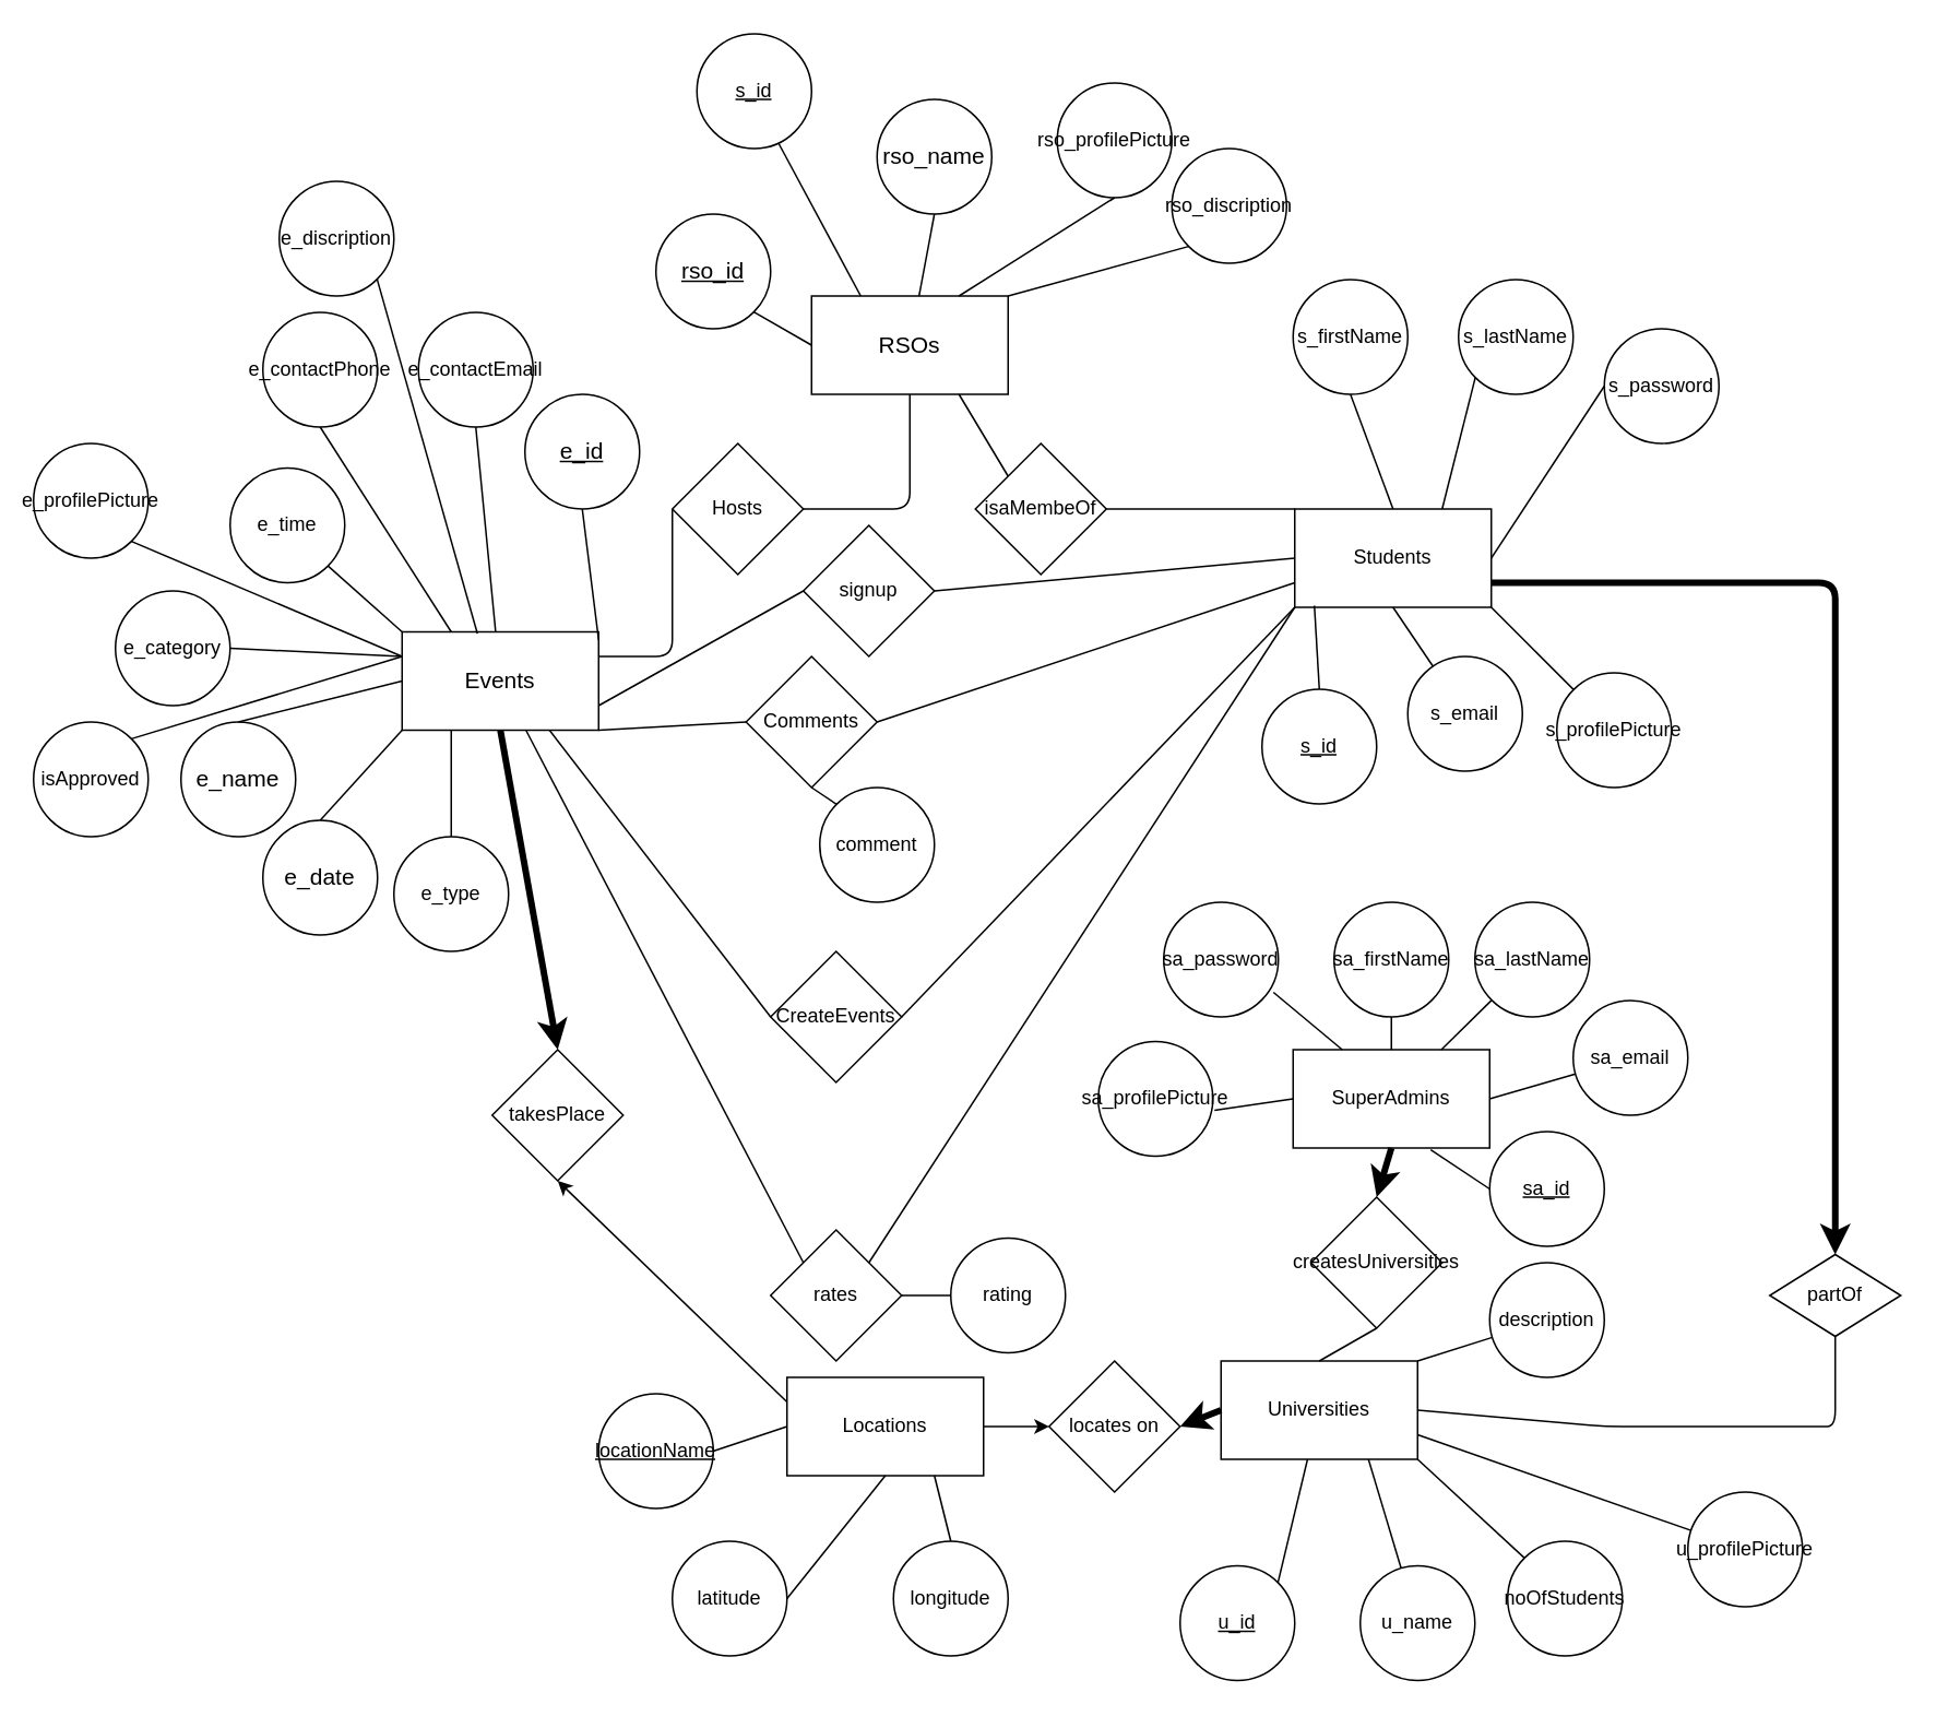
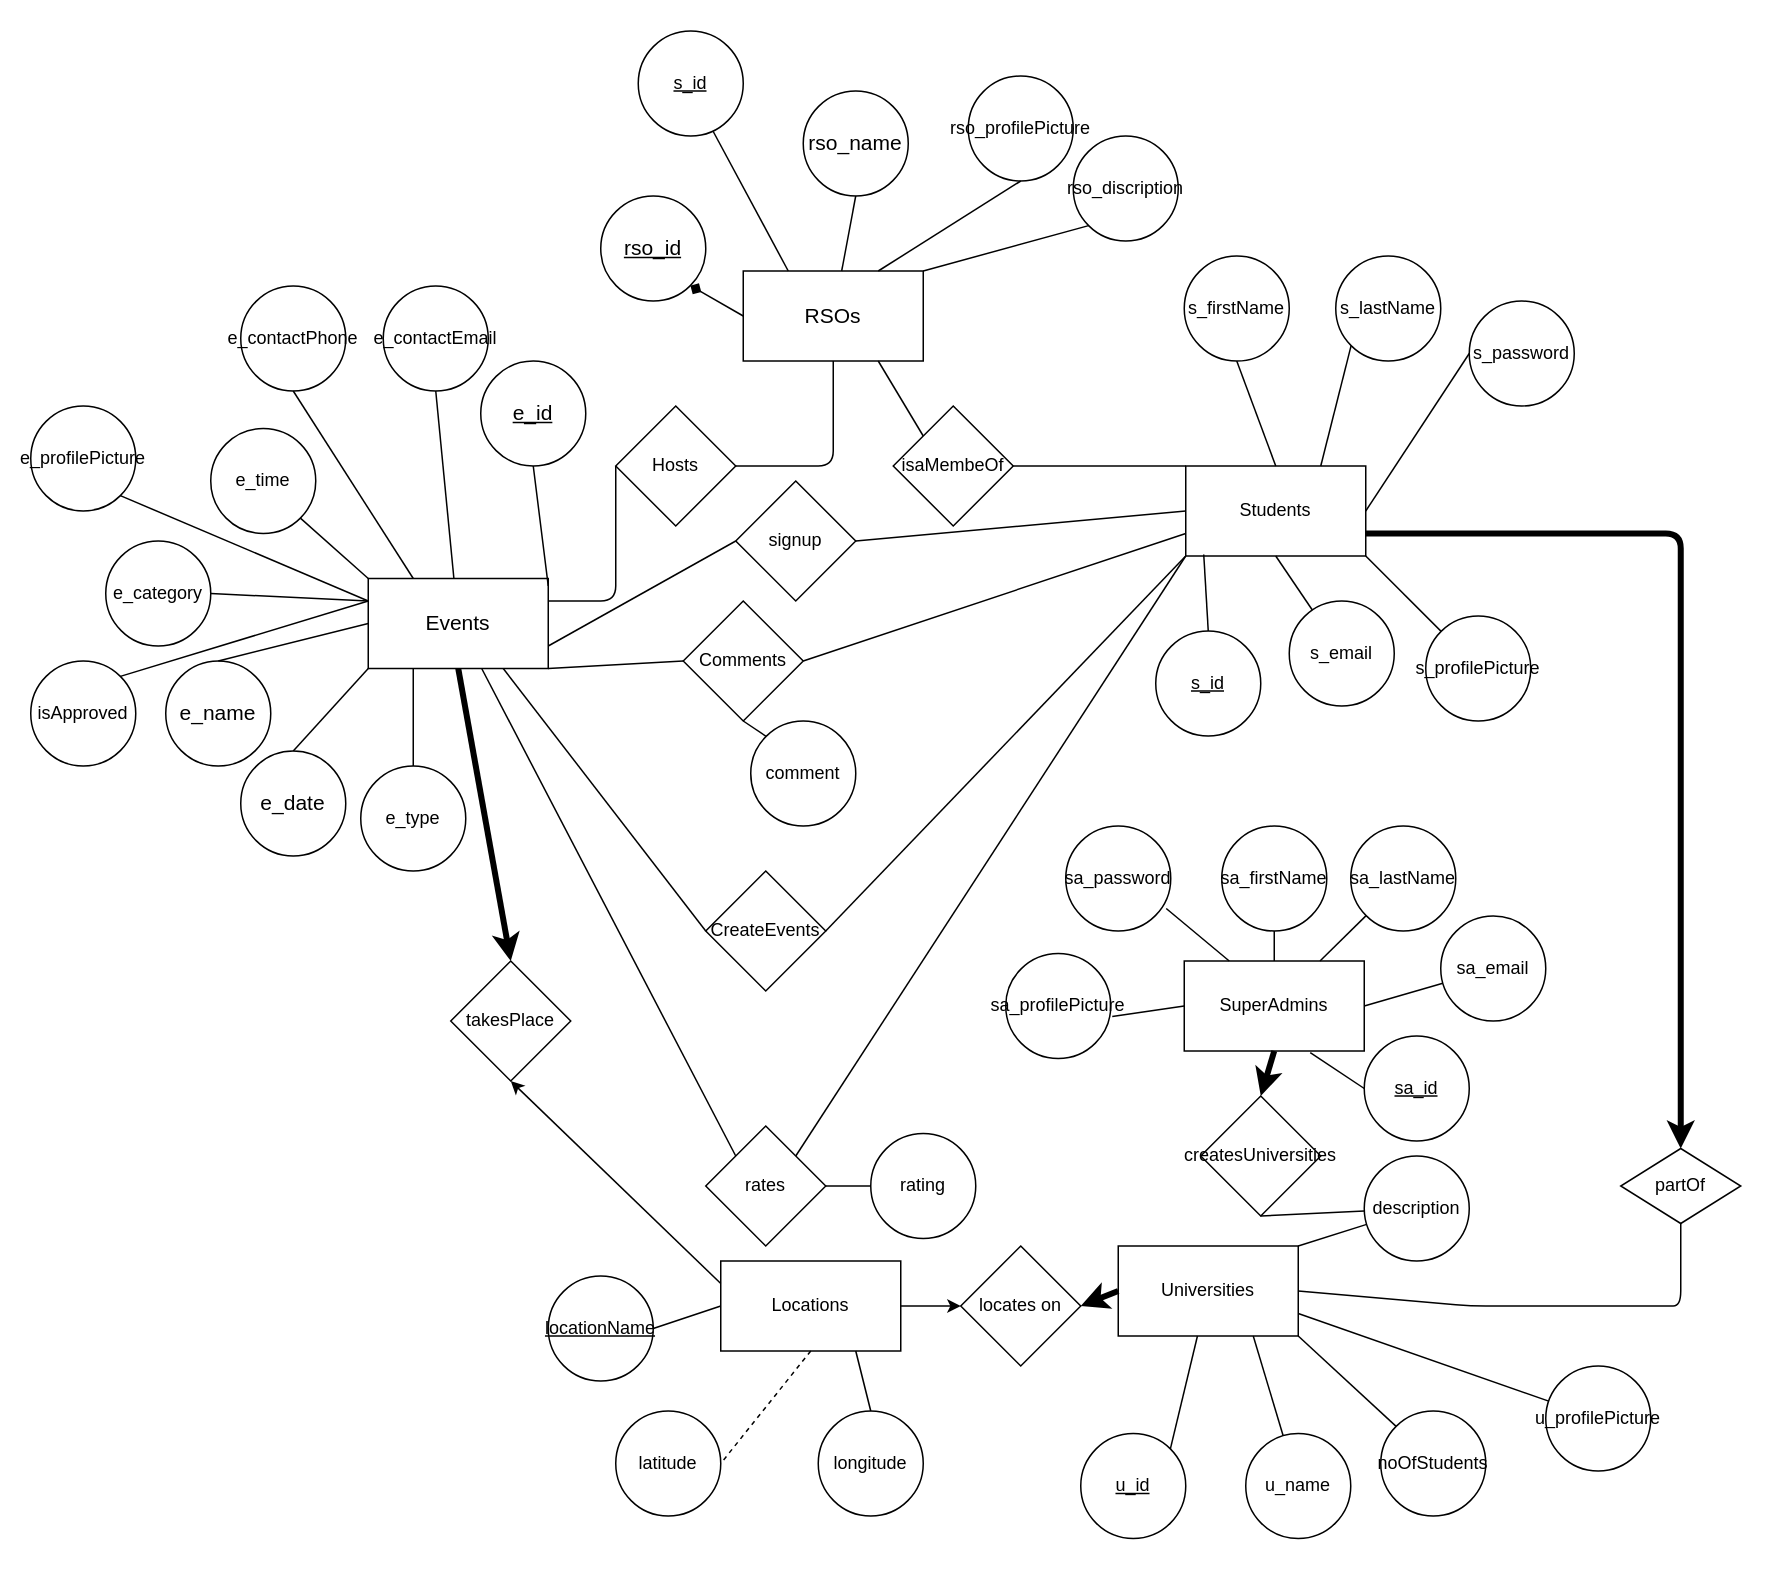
- <mxCell id="87" value="e_discription&lt;br&gt;" style="ellipse;whiteSpace=wrap;html=1;aspect=fixed;" parent="1" vertex="1"><mxGeometry x="170" y="110" width="70" height="70" as="geometry" /></mxCell>
- <mxCell id="50" value="" style="endArrow=none;html=1;entryX=1;entryY=1;entryDx=0;entryDy=0;exitX=0;exitY=0.5;exitDx=0;exitDy=0;" parent="1" source="15" target="16" edge="1"><mxGeometry width="50" height="50" relative="1" as="geometry"><mxPoint x="430" y="410" as="sourcePoint" /><mxPoint x="480" y="360" as="targetPoint" /></mxGeometry></mxCell>
+ <mxCell id="50" value="" style="endArrow=diamond;html=1;entryX=1;entryY=1;entryDx=0;entryDy=0;exitX=0;exitY=0.5;exitDx=0;exitDy=0;" parent="1" source="15" target="16" edge="1"><mxGeometry width="50" height="50" relative="1" as="geometry"><mxPoint x="430" y="410" as="sourcePoint" /><mxPoint x="480" y="360" as="targetPoint" /></mxGeometry></mxCell>
- <mxCell id="89" value="" style="endArrow=none;html=1;entryX=1;entryY=1;entryDx=0;entryDy=0;exitX=0.383;exitY=0.017;exitDx=0;exitDy=0;exitPerimeter=0;" parent="1" source="18" target="87" edge="1"><mxGeometry width="50" height="50" relative="1" as="geometry"><mxPoint x="275" y="115" as="sourcePoint" /><mxPoint x="325" y="65" as="targetPoint" /></mxGeometry></mxCell>
- <mxCell id="73" value="" style="endArrow=none;html=1;strokeWidth=1;entryX=0.5;entryY=0;entryDx=0;entryDy=0;exitX=0.5;exitY=1;exitDx=0;exitDy=0;" parent="1" source="38" target="2" edge="1"><mxGeometry width="50" height="50" relative="1" as="geometry"><mxPoint x="600" y="740" as="sourcePoint" /><mxPoint x="670" y="790" as="targetPoint" /></mxGeometry></mxCell>
+ <mxCell id="73" value="" style="endArrow=none;html=1;strokeWidth=1;exitX=0.5;exitY=1;exitDx=0;exitDy=0;" parent="1" source="38" target="9" edge="1"><mxGeometry width="50" height="50" relative="1" as="geometry"><mxPoint x="600" y="740" as="sourcePoint" /><mxPoint x="670" y="790" as="targetPoint" /></mxGeometry></mxCell>
- <mxCell id="43" value="" style="endArrow=none;html=1;exitX=0.5;exitY=1;exitDx=0;exitDy=0;entryX=1;entryY=0.5;entryDx=0;entryDy=0;" parent="1" source="3" target="5" edge="1"><mxGeometry width="50" height="50" relative="1" as="geometry"><mxPoint x="545" y="980" as="sourcePoint" /><mxPoint x="510" y="990" as="targetPoint" /></mxGeometry></mxCell>
+ <mxCell id="43" value="" style="endArrow=none;html=1;exitX=0.5;exitY=1;exitDx=0;exitDy=0;entryX=1;entryY=0.5;entryDx=0;entryDy=0;dashed=1;" parent="1" source="3" target="5" edge="1"><mxGeometry width="50" height="50" relative="1" as="geometry"><mxPoint x="545" y="980" as="sourcePoint" /><mxPoint x="510" y="990" as="targetPoint" /></mxGeometry></mxCell>
